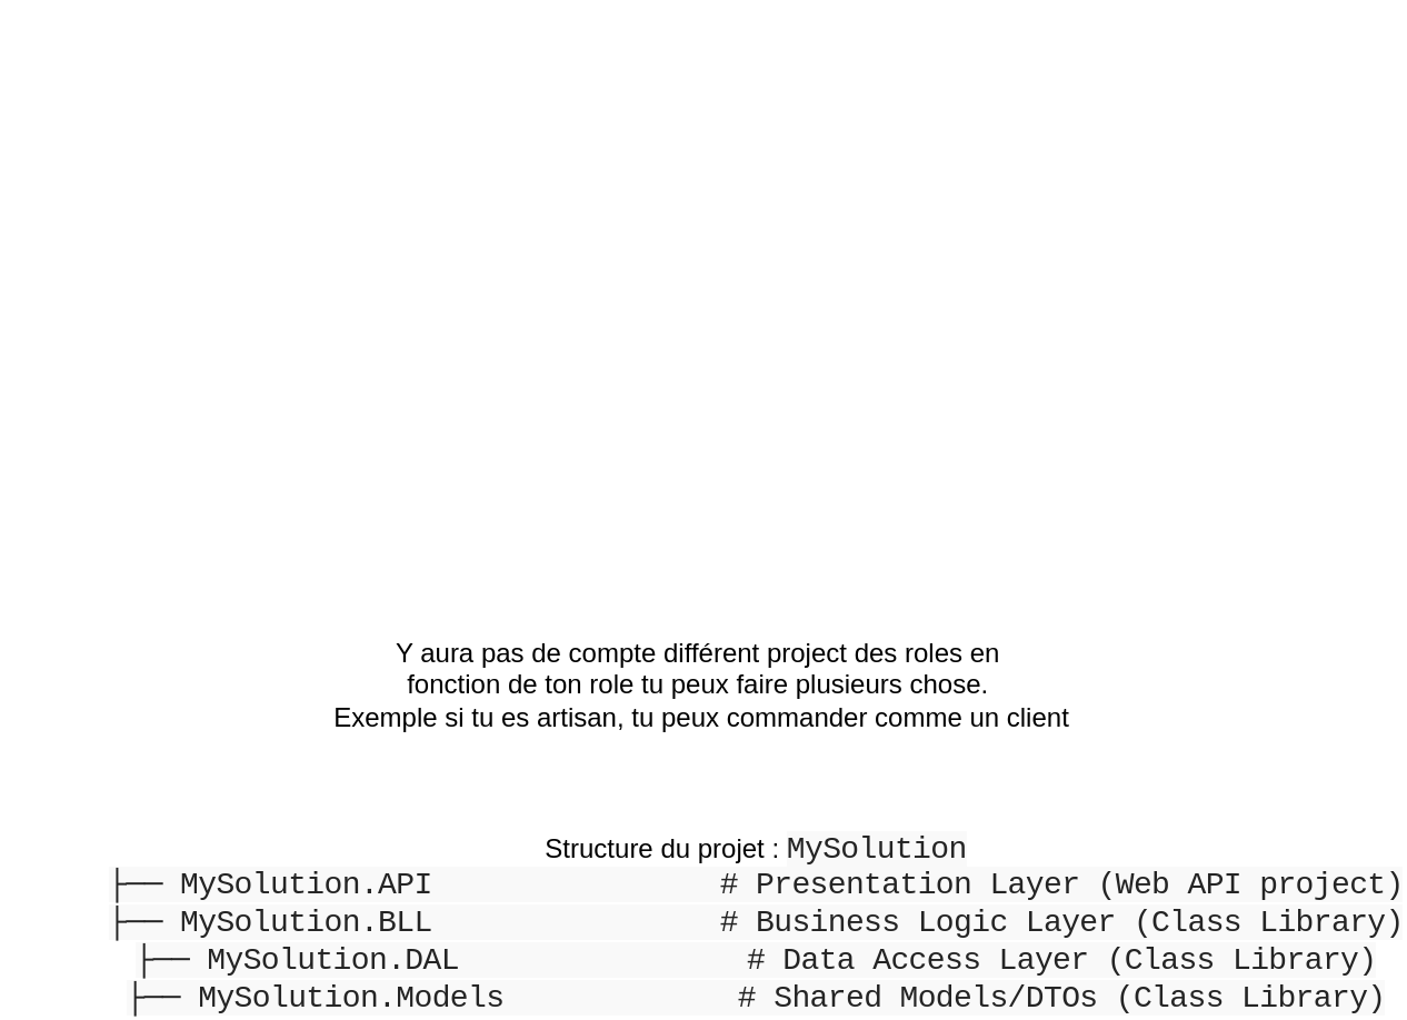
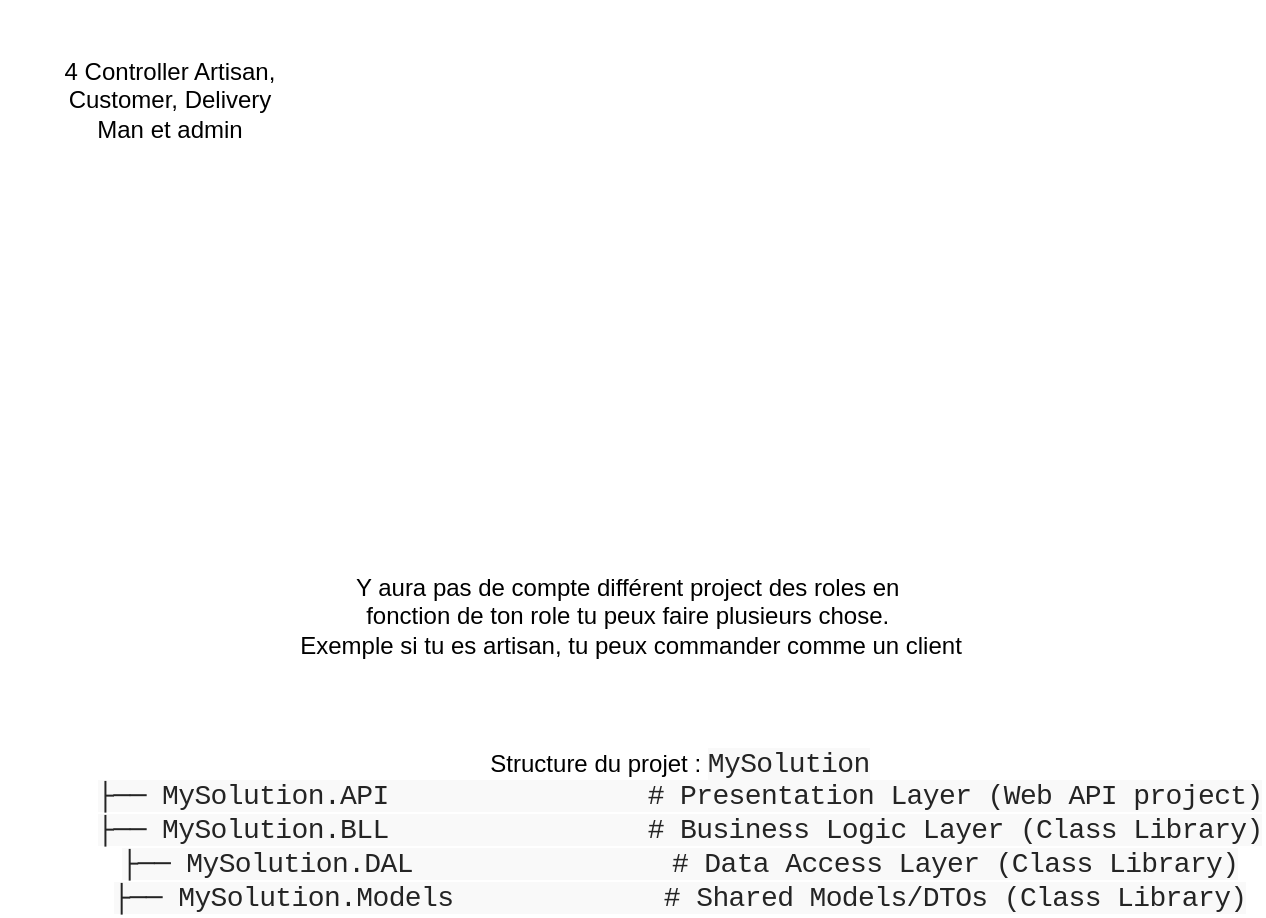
+ <mxCell id="4" value="4 Controller Artisan, Customer, Delivery Man et admin" style="text;html=1;align=center;verticalAlign=middle;whiteSpace=wrap;rounded=0;" vertex="1" parent="1"><mxGeometry x="20" y="20" width="130" height="60" as="geometry" /></mxCell>
